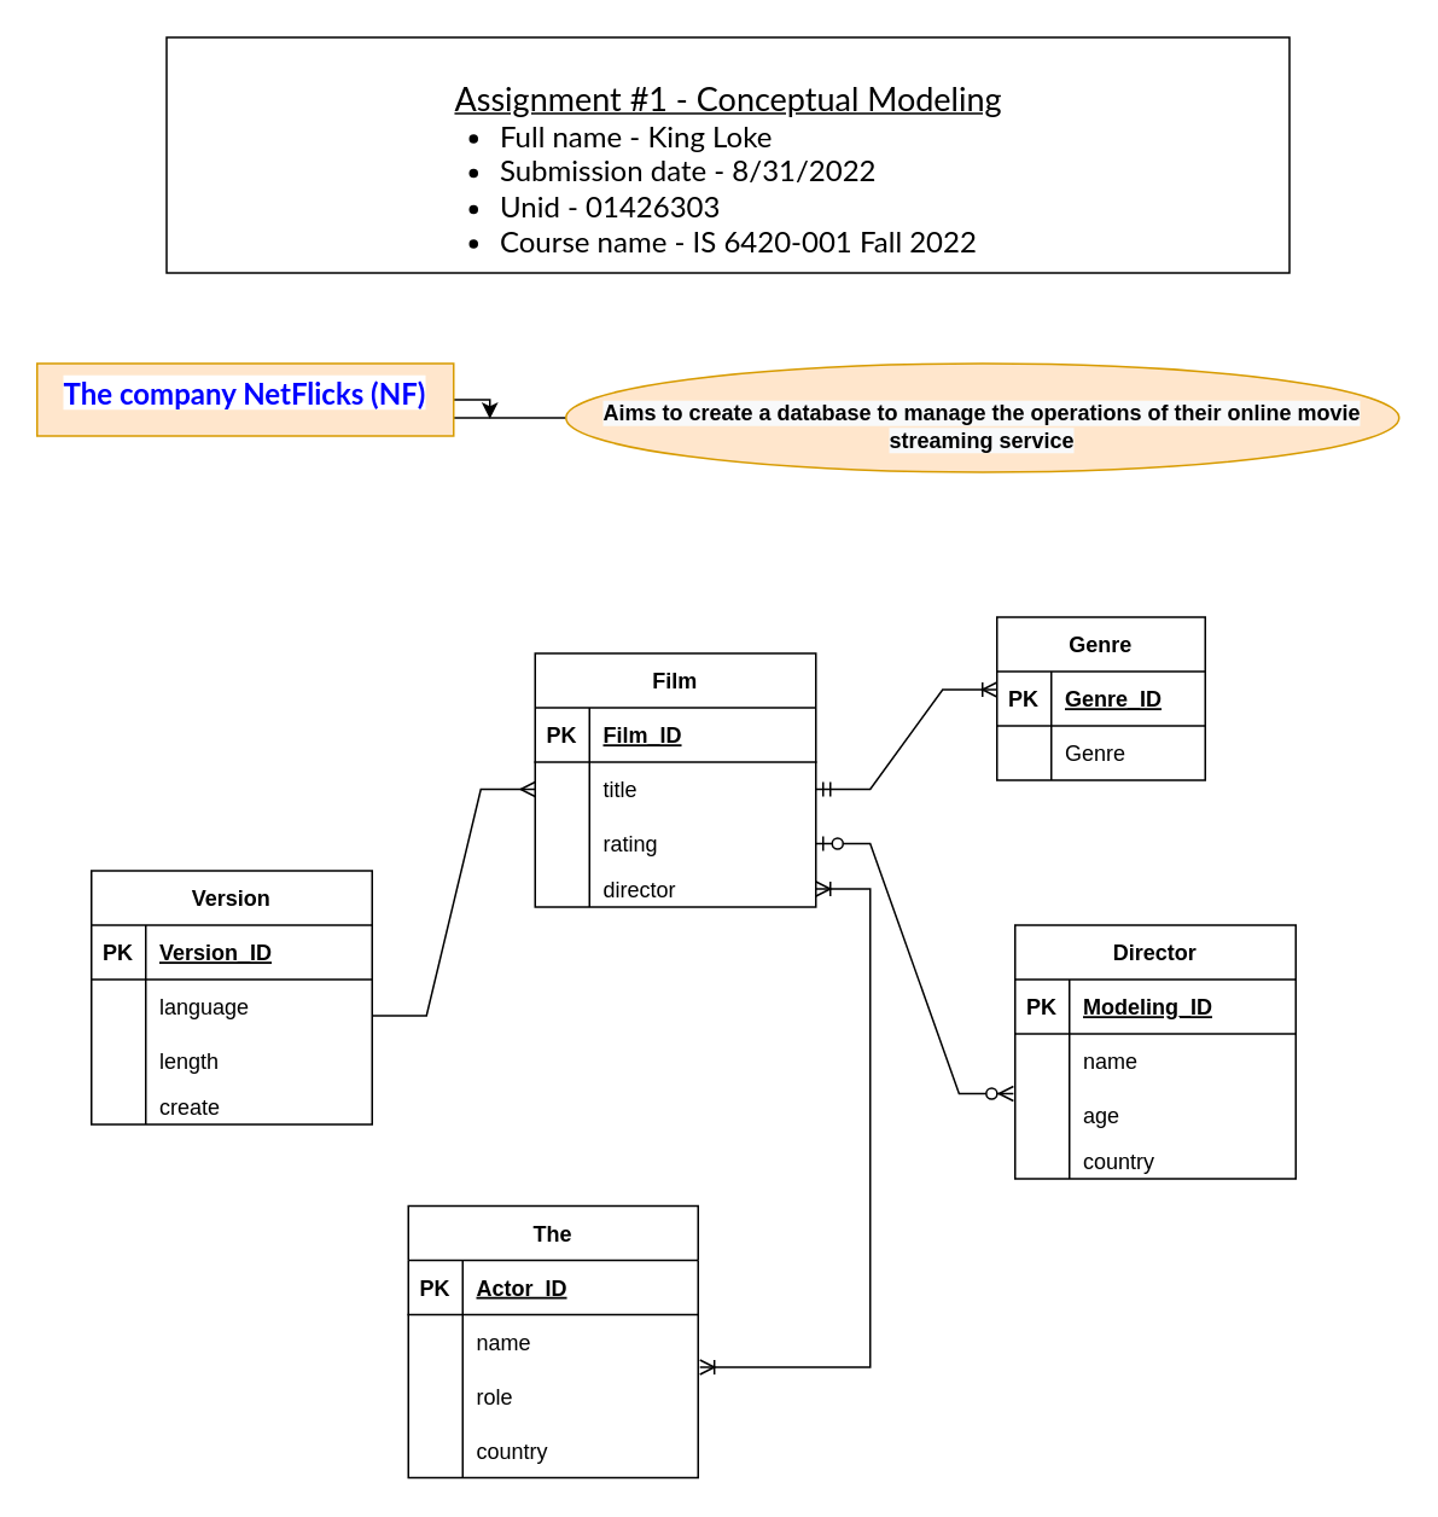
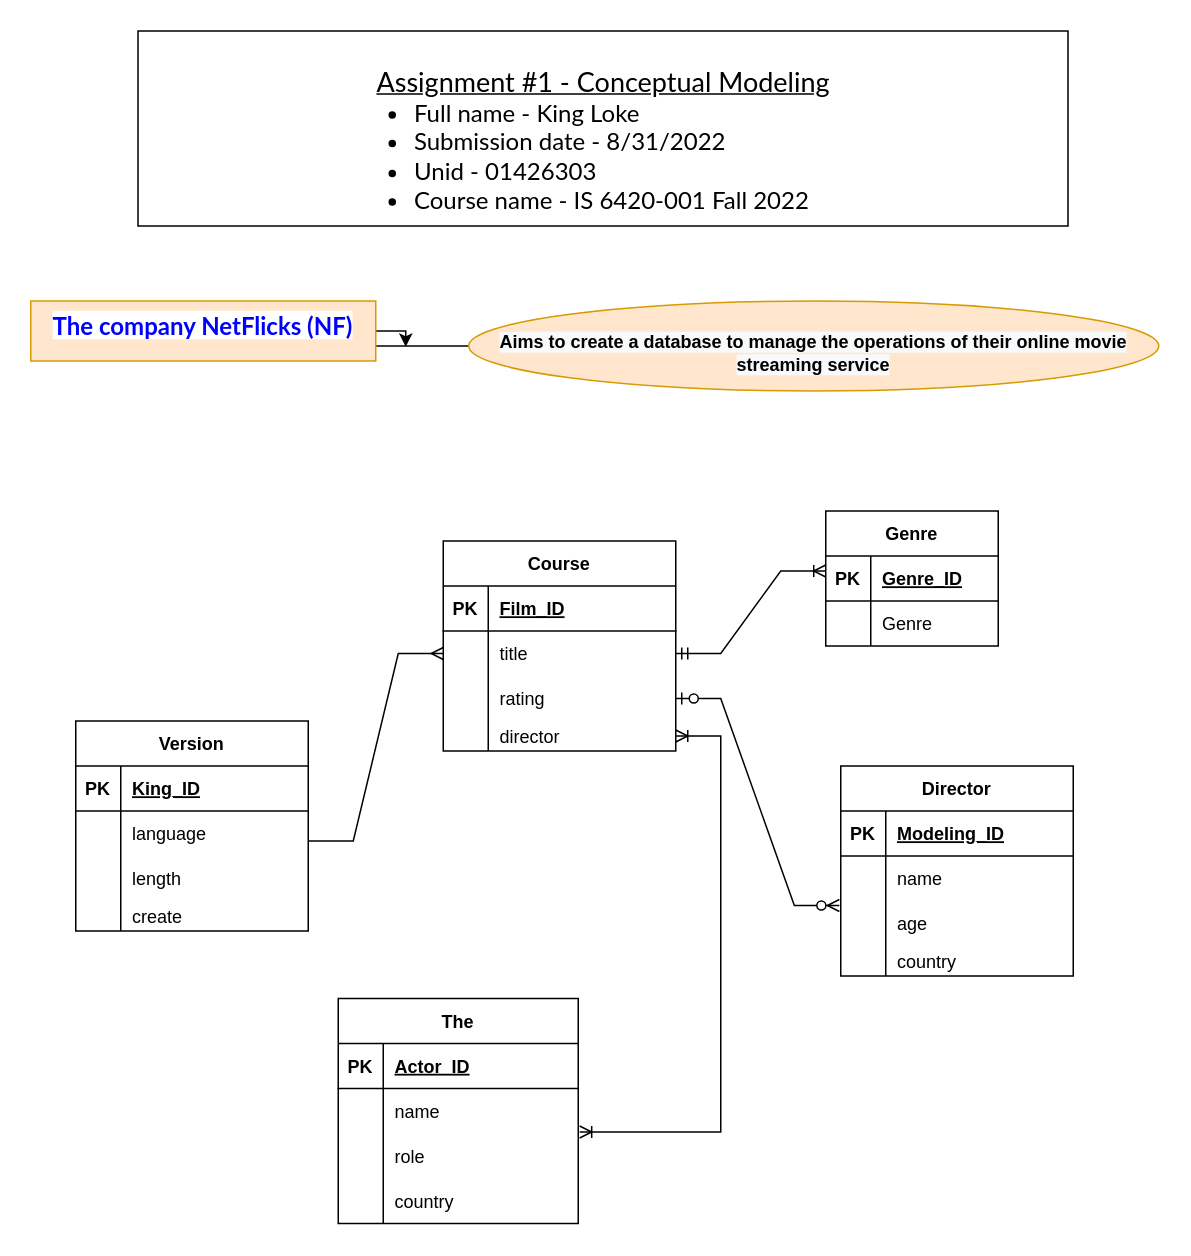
- <mxCell id="19" value="Film" style="shape=table;startSize=30;container=1;collapsible=1;childLayout=tableLayout;fixedRows=1;rowLines=0;fontStyle=1;align=center;resizeLast=1;" vertex="1" parent="1"><mxGeometry x="295" y="360" width="155" height="140" as="geometry" /></mxCell>
+ <mxCell id="19" value="Course" style="shape=table;startSize=30;container=1;collapsible=1;childLayout=tableLayout;fixedRows=1;rowLines=0;fontStyle=1;align=center;resizeLast=1;" vertex="1" parent="1"><mxGeometry x="295" y="360" width="155" height="140" as="geometry" /></mxCell>
- <mxCell id="43" value="Version_ID" style="shape=partialRectangle;connectable=0;fillColor=none;top=0;left=0;bottom=0;right=0;align=left;spacingLeft=6;fontStyle=5;overflow=hidden;" vertex="1" parent="41"><mxGeometry x="30" width="125" height="30" as="geometry"><mxRectangle width="125" height="30" as="alternateBounds" /></mxGeometry></mxCell>
+ <mxCell id="43" value="King_ID" style="shape=partialRectangle;connectable=0;fillColor=none;top=0;left=0;bottom=0;right=0;align=left;spacingLeft=6;fontStyle=5;overflow=hidden;" vertex="1" parent="41"><mxGeometry x="30" width="125" height="30" as="geometry"><mxRectangle width="125" height="30" as="alternateBounds" /></mxGeometry></mxCell>
